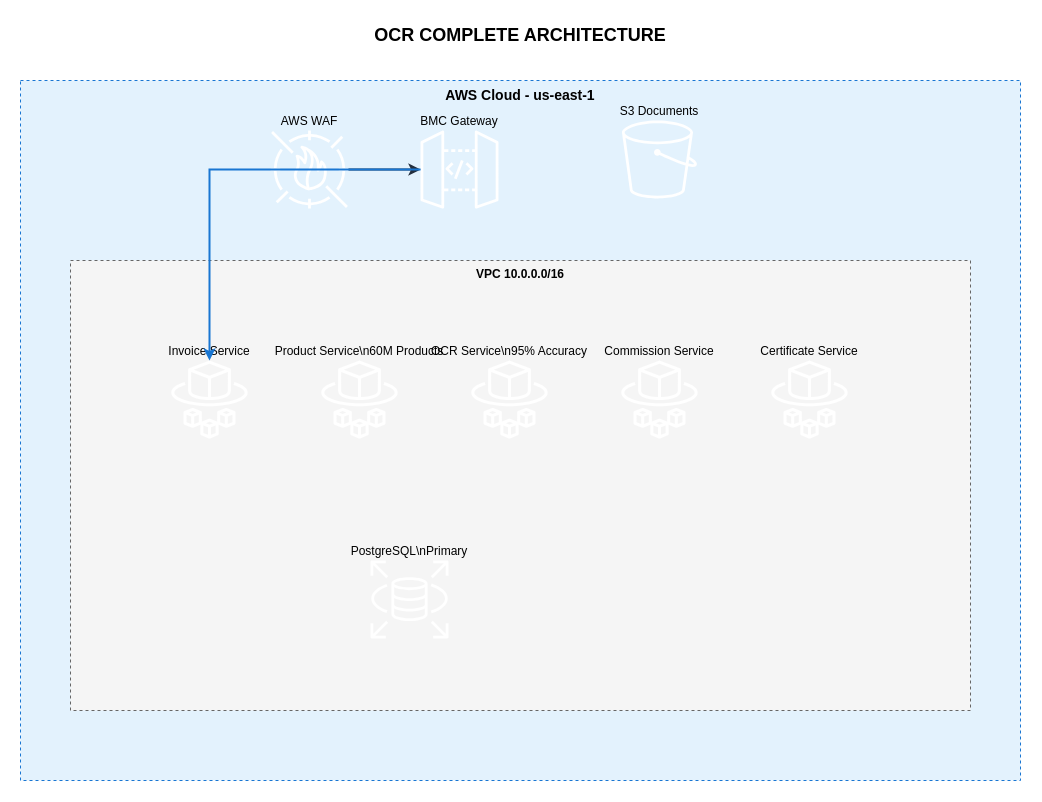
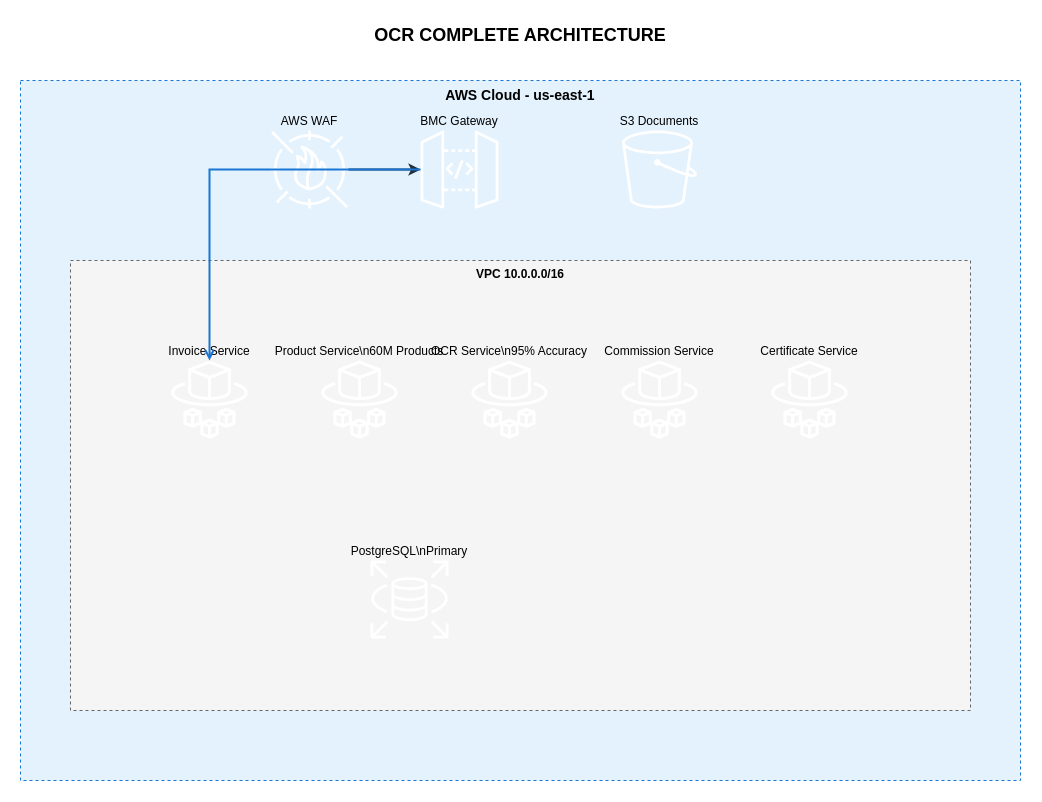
- <mxCell id="13" value="S3 Documents" style="shape=mxgraph.aws4.s3;labelPosition=bottom;verticalLabelPosition=top;align=center;verticalAlign=bottom;" vertex="1" parent="3"><mxGeometry x="600" y="40" width="78" height="78" as="geometry" /></mxCell>
+ <mxCell id="13" value="S3 Documents" style="shape=mxgraph.aws4.s3;labelPosition=bottom;verticalLabelPosition=top;align=center;verticalAlign=bottom;" vertex="1" parent="3"><mxGeometry x="600" y="50" width="78" height="78" as="geometry" /></mxCell>
- <mxCell id="15" style="edgeStyle=orthogonalEdgeStyle;rounded=0;orthogonalLoop=1;jettySize=auto;html=1;strokeColor=#1976D2;strokeWidth=2;" edge="1" parent="1" source="5" target="7"><mxGeometry relative="1" as="geometry" /></mxCell>
+ <mxCell id="15" style="edgeStyle=orthogonalEdgeStyle;rounded=0;orthogonalLoop=1;jettySize=auto;html=1;strokeColor=#1976D2;strokeWidth=2;endArrow=open;" edge="1" parent="1" source="5" target="7"><mxGeometry relative="1" as="geometry" /></mxCell>
